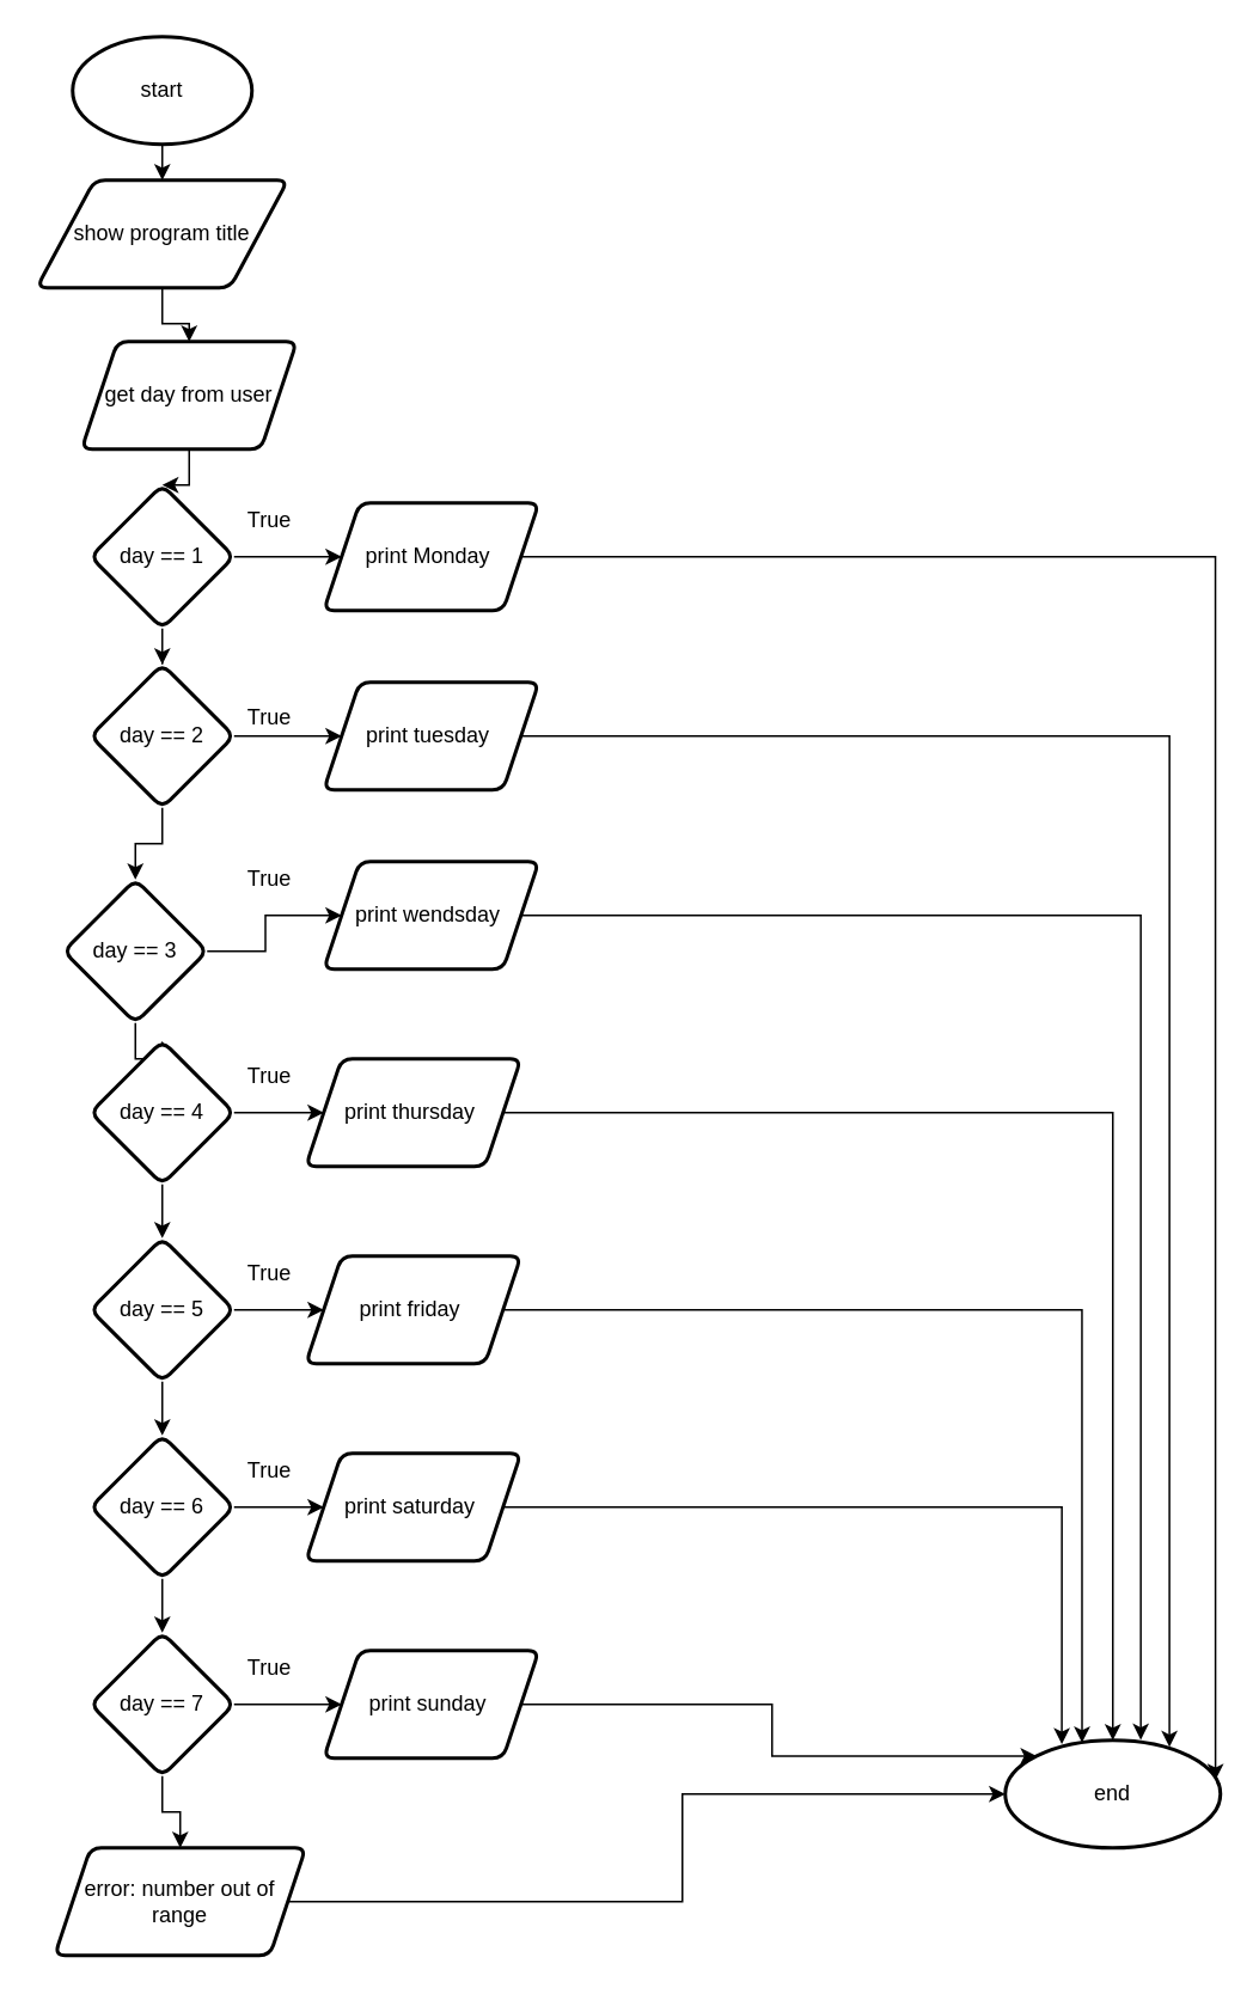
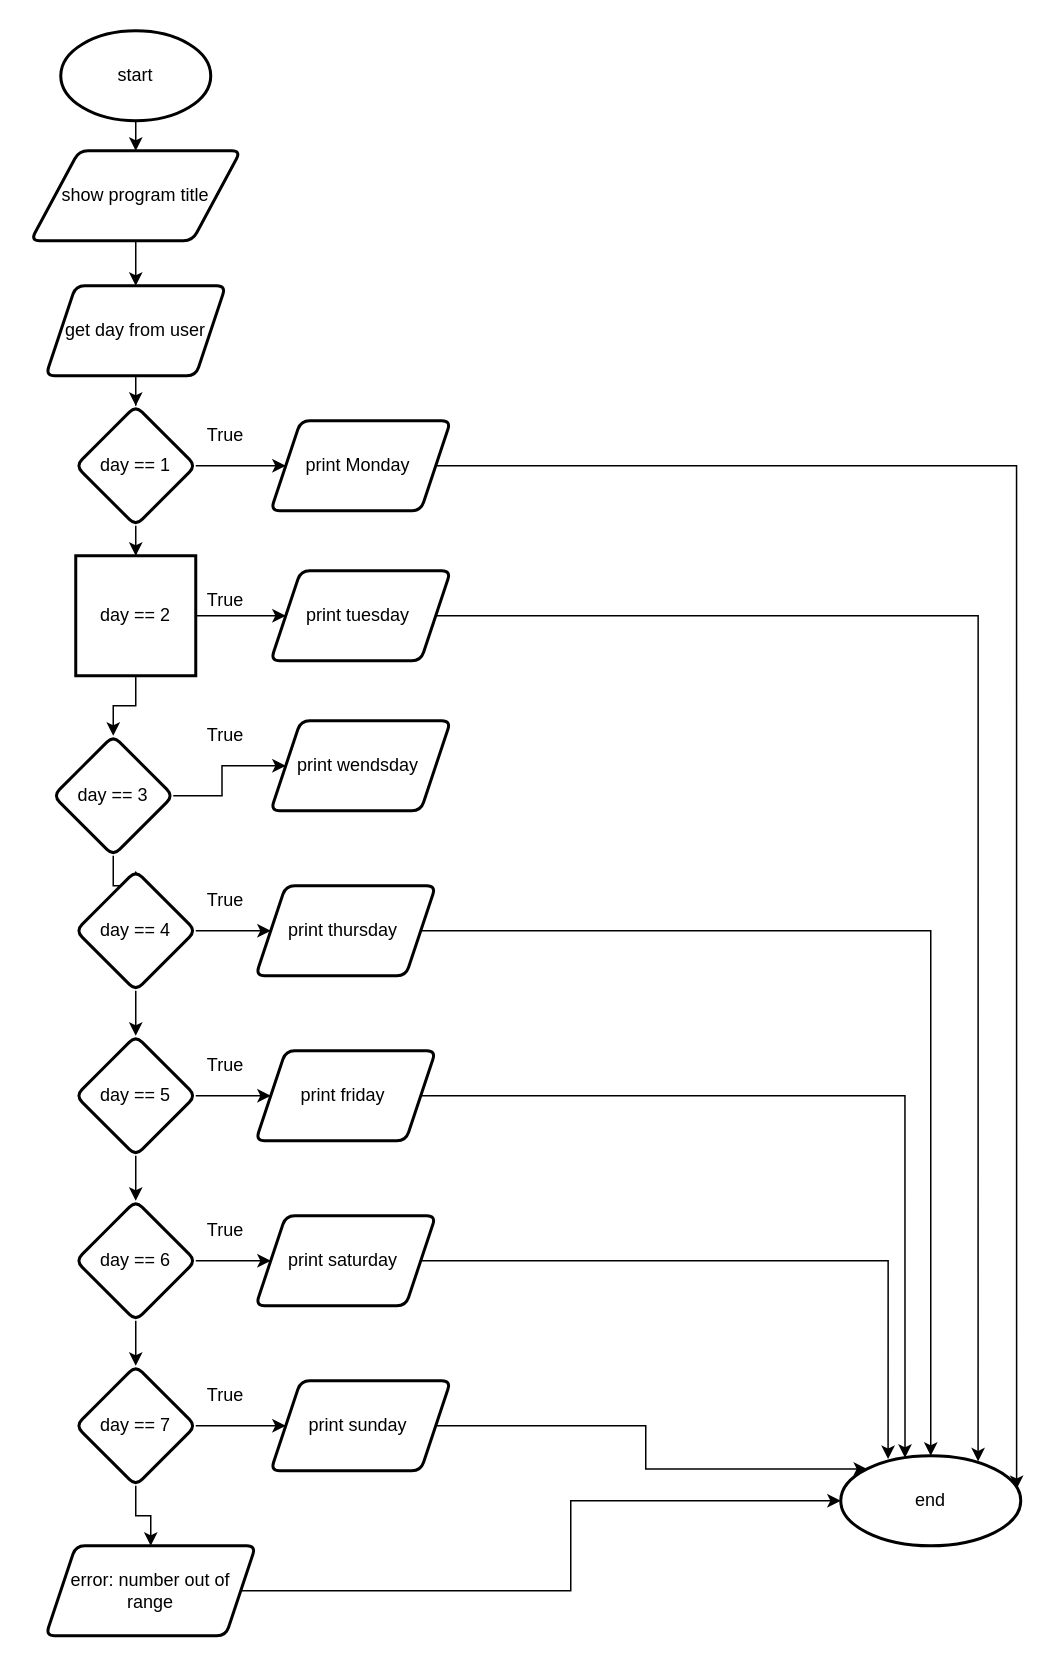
- <mxCell id="7" value="get day from user" style="shape=parallelogram;perimeter=parallelogramPerimeter;whiteSpace=wrap;html=1;fixedSize=1;rounded=1;strokeWidth=2;arcSize=12;" vertex="1" parent="1"><mxGeometry x="45" y="190" width="120" height="60" as="geometry" /></mxCell>
+ <mxCell id="7" value="get day from user" style="shape=parallelogram;perimeter=parallelogramPerimeter;whiteSpace=wrap;html=1;fixedSize=1;rounded=1;strokeWidth=2;arcSize=12;" vertex="1" parent="1"><mxGeometry x="30" y="190" width="120" height="60" as="geometry" /></mxCell>
- <mxCell id="15" value="day == 2" style="rhombus;whiteSpace=wrap;html=1;rounded=1;strokeWidth=2;arcSize=12;" vertex="1" parent="1"><mxGeometry x="50" y="370" width="80" height="80" as="geometry" /></mxCell>
+ <mxCell id="15" value="day == 2" style="whiteSpace=wrap;html=1;strokeWidth=2;arcSize=12;rounded=0;" vertex="1" parent="1"><mxGeometry x="50" y="370" width="80" height="80" as="geometry" /></mxCell>
- <mxCell id="30" style="edgeStyle=orthogonalEdgeStyle;rounded=0;orthogonalLoop=1;jettySize=auto;html=1;exitX=1;exitY=0.5;exitDx=0;exitDy=0;entryX=0.63;entryY=-0.003;entryDx=0;entryDy=0;entryPerimeter=0;" edge="1" parent="1" source="31" target="52"><mxGeometry relative="1" as="geometry" /></mxCell>
